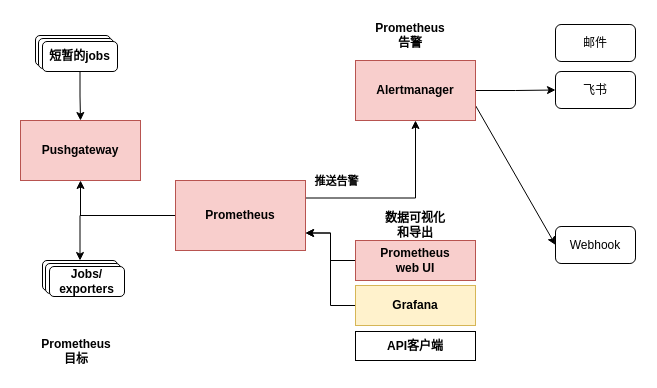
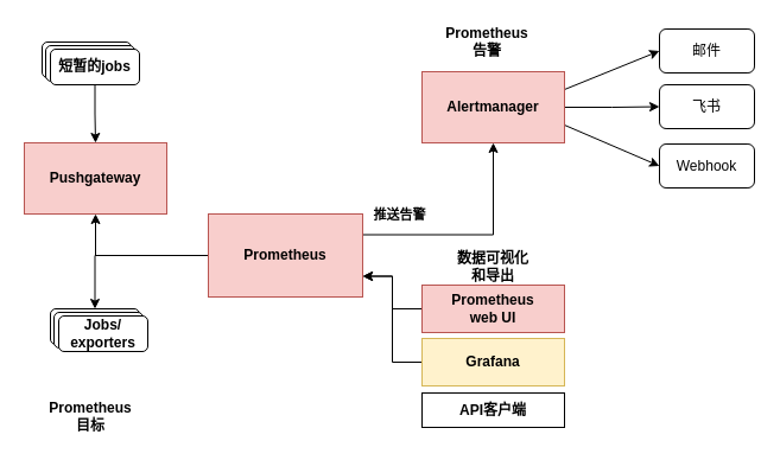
+ <mxCell id="9" style="orthogonalLoop=1;jettySize=auto;html=1;exitX=1;exitY=0.25;exitDx=0;exitDy=0;entryX=0;entryY=0.5;entryDx=0;entryDy=0;rounded=0;" edge="1" parent="1" source="10" target="28"><mxGeometry relative="1" as="geometry" /></mxCell>
- <mxCell id="30" value="Webhook" style="rounded=1;whiteSpace=wrap;html=1;" vertex="1" parent="1"><mxGeometry x="555" y="226" width="80" height="37" as="geometry" /></mxCell>
+ <mxCell id="30" value="Webhook" style="rounded=1;whiteSpace=wrap;html=1;" vertex="1" parent="1"><mxGeometry x="555" y="121" width="80" height="37" as="geometry" /></mxCell>
